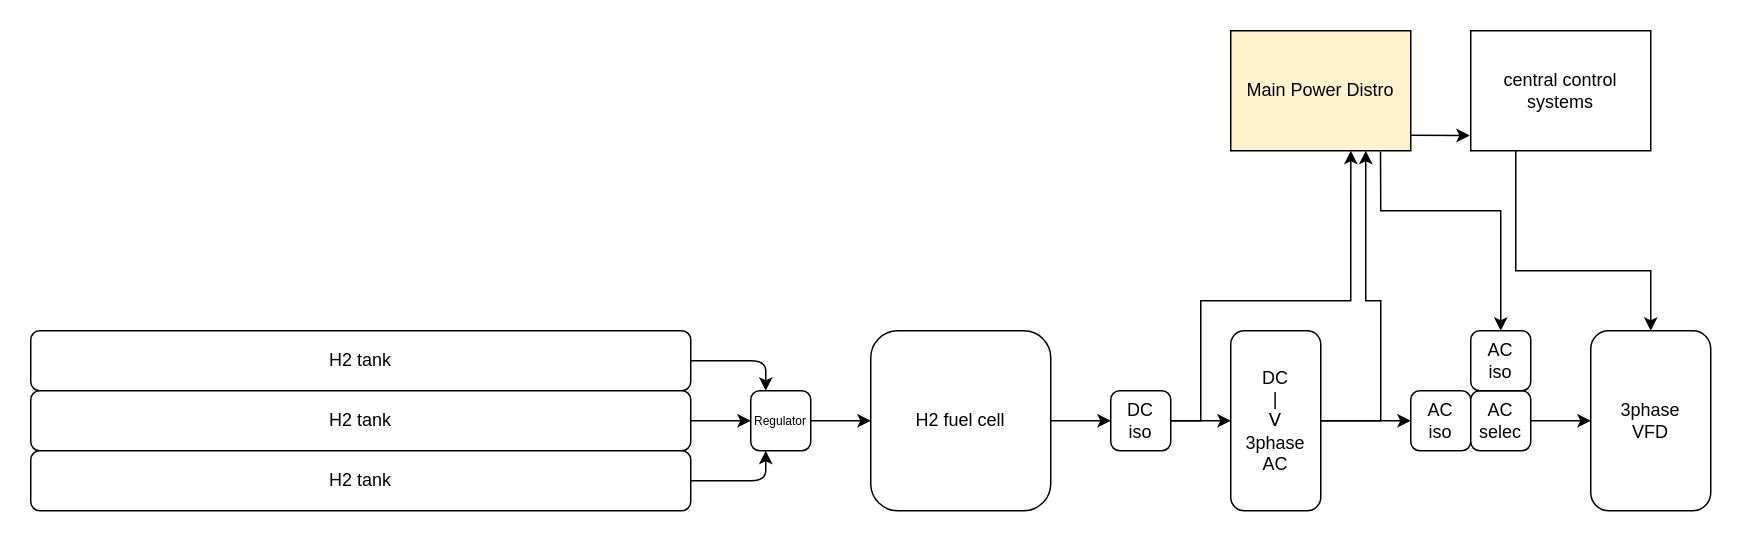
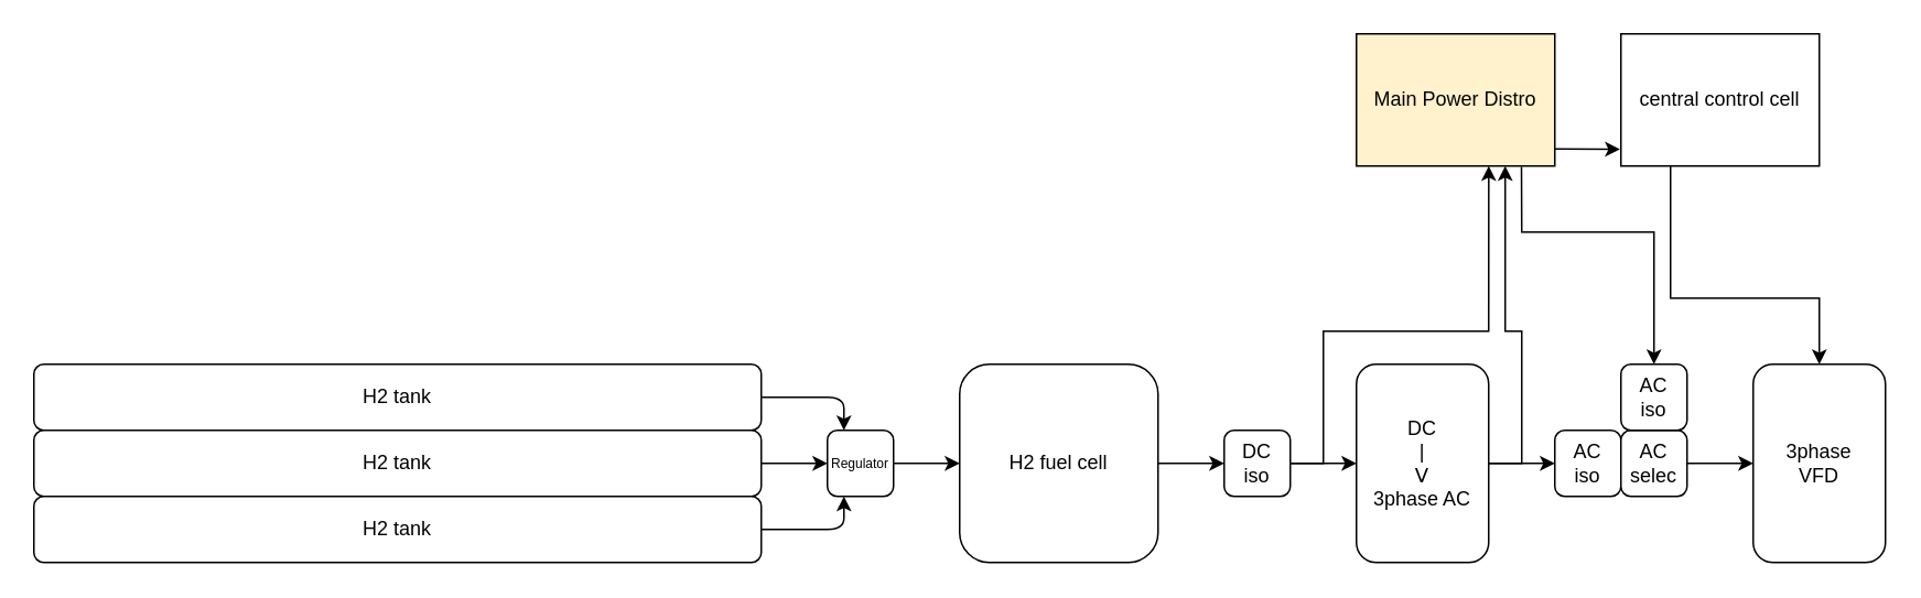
- <mxCell id="24" value="central control systems" style="rounded=0;whiteSpace=wrap;html=1;" parent="1" vertex="1"><mxGeometry x="980" y="20" width="120" height="80" as="geometry" /></mxCell>
+ <mxCell id="24" value="central control cell" style="rounded=0;whiteSpace=wrap;html=1;" parent="1" vertex="1"><mxGeometry x="980" y="20" width="120" height="80" as="geometry" /></mxCell>
- <mxCell id="12" value="&lt;div&gt;DC&lt;/div&gt;&lt;div&gt;|&lt;/div&gt;&lt;div&gt;Ⅴ&lt;/div&gt;&lt;div&gt;3phase AC&lt;br&gt;&lt;/div&gt;" style="rounded=1;whiteSpace=wrap;html=1;" parent="1" vertex="1"><mxGeometry x="820" y="220" width="60" height="120" as="geometry" /></mxCell>
+ <mxCell id="12" value="&lt;div&gt;DC&lt;/div&gt;&lt;div&gt;|&lt;/div&gt;&lt;div&gt;Ⅴ&lt;/div&gt;&lt;div&gt;3phase AC&lt;br&gt;&lt;/div&gt;" style="rounded=1;whiteSpace=wrap;html=1;" parent="1" vertex="1"><mxGeometry x="820" y="220" width="80" height="120" as="geometry" /></mxCell>
